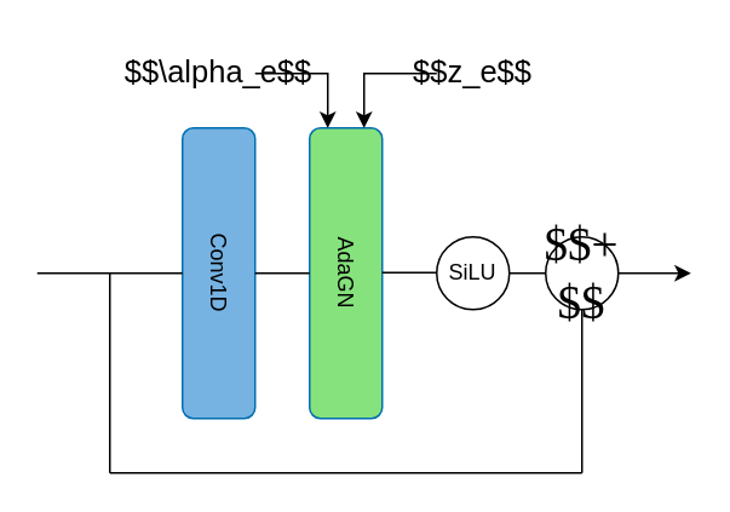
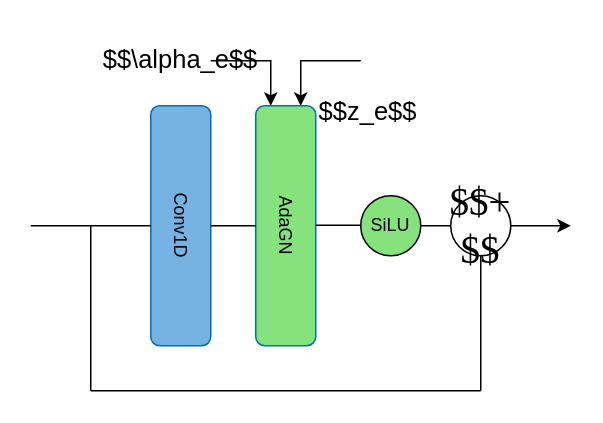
- <mxCell id="18" value="&lt;font style=&quot;font-size: 17px;&quot;&gt;$$z_e$$&lt;/font&gt;" style="text;strokeColor=none;align=center;fillColor=none;html=1;verticalAlign=middle;whiteSpace=wrap;rounded=0;" vertex="1" parent="2"><mxGeometry x="210" width="60" height="40" as="geometry" /></mxCell>
+ <mxCell id="18" value="&lt;font style=&quot;font-size: 17px;&quot;&gt;$$z_e$$&lt;/font&gt;" style="text;strokeColor=none;align=center;fillColor=none;html=1;verticalAlign=middle;whiteSpace=wrap;rounded=0;" vertex="1" parent="2"><mxGeometry x="195" y="35" width="60" height="40" as="geometry" /></mxCell>
- <mxCell id="5" value="SiLU" style="ellipse;whiteSpace=wrap;html=1;aspect=fixed;" vertex="1" parent="2"><mxGeometry x="220" y="110" width="40" height="40" as="geometry" /></mxCell>
+ <mxCell id="5" value="SiLU" style="ellipse;whiteSpace=wrap;html=1;aspect=fixed;fillColor=#86e27c;" vertex="1" parent="2"><mxGeometry x="220" y="110" width="40" height="40" as="geometry" /></mxCell>
